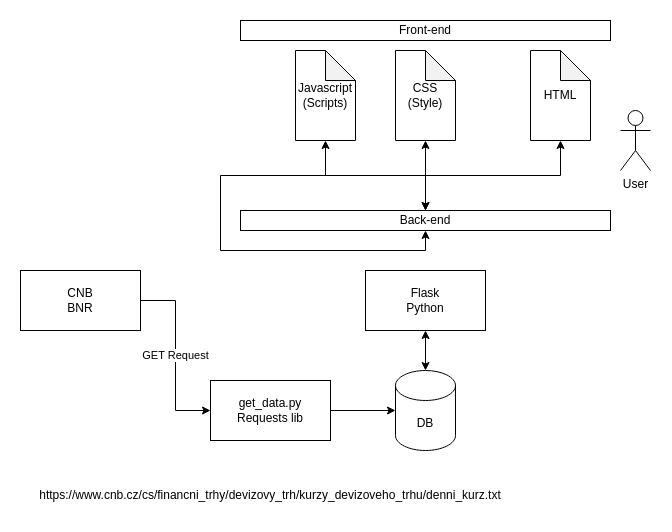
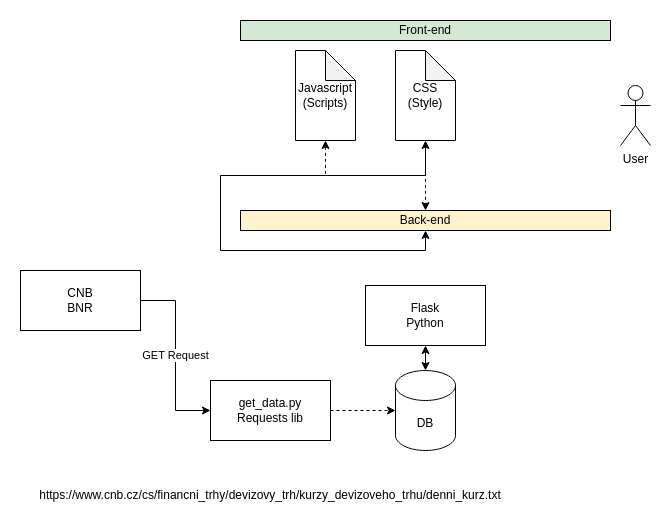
- <mxCell id="2" value="Front-end" style="rounded=0;whiteSpace=wrap;html=1;" vertex="1" parent="1"><mxGeometry x="240" y="20" width="370" height="20" as="geometry" /></mxCell>
+ <mxCell id="2" value="Front-end" style="rounded=0;whiteSpace=wrap;html=1;fillColor=#d5e8d4;" vertex="1" parent="1"><mxGeometry x="240" y="20" width="370" height="20" as="geometry" /></mxCell>
- <mxCell id="5" value="HTML" style="shape=note;whiteSpace=wrap;html=1;backgroundOutline=1;darkOpacity=0.05;" vertex="1" parent="1"><mxGeometry x="530" y="50" width="60" height="90" as="geometry" /></mxCell>
- <mxCell id="3" value="User" style="shape=umlActor;verticalLabelPosition=bottom;verticalAlign=top;html=1;outlineConnect=0;" vertex="1" parent="1"><mxGeometry x="620" y="110" width="30" height="60" as="geometry" /></mxCell>
+ <mxCell id="3" value="User" style="shape=umlActor;verticalLabelPosition=bottom;verticalAlign=top;html=1;outlineConnect=0;" vertex="1" parent="1"><mxGeometry x="620" y="85" width="30" height="60" as="geometry" /></mxCell>
- <mxCell id="7" style="edgeStyle=orthogonalEdgeStyle;rounded=0;orthogonalLoop=1;jettySize=auto;html=1;entryX=0.5;entryY=0;entryDx=0;entryDy=0;startArrow=classic;startFill=1;" edge="1" parent="1" source="8" target="10"><mxGeometry relative="1" as="geometry" /></mxCell>
+ <mxCell id="7" style="edgeStyle=orthogonalEdgeStyle;rounded=0;orthogonalLoop=1;jettySize=auto;html=1;entryX=0.5;entryY=0;entryDx=0;entryDy=0;startArrow=classic;startFill=1;dashed=1;" edge="1" parent="1" source="8" target="10"><mxGeometry relative="1" as="geometry" /></mxCell>
- <mxCell id="4" style="edgeStyle=orthogonalEdgeStyle;rounded=0;orthogonalLoop=1;jettySize=auto;html=1;exitX=0.5;exitY=1;exitDx=0;exitDy=0;exitPerimeter=0;entryX=0.5;entryY=0;entryDx=0;entryDy=0;startArrow=classic;startFill=1;" edge="1" parent="1" source="5" target="10"><mxGeometry relative="1" as="geometry" /></mxCell>
- <mxCell id="10" value="Back-end" style="rounded=0;whiteSpace=wrap;html=1;" vertex="1" parent="1"><mxGeometry x="240" y="210" width="370" height="20" as="geometry" /></mxCell>
+ <mxCell id="10" value="Back-end" style="rounded=0;whiteSpace=wrap;html=1;fillColor=#fff2cc;" vertex="1" parent="1"><mxGeometry x="240" y="210" width="370" height="20" as="geometry" /></mxCell>
- <mxCell id="11" value="Flask&lt;br&gt;Python" style="rounded=0;whiteSpace=wrap;html=1;" vertex="1" parent="1"><mxGeometry x="365" y="270" width="120" height="60" as="geometry" /></mxCell>
+ <mxCell id="11" value="Flask&lt;br&gt;Python" style="rounded=0;whiteSpace=wrap;html=1;" vertex="1" parent="1"><mxGeometry x="365" y="285" width="120" height="60" as="geometry" /></mxCell>
- <mxCell id="17" style="edgeStyle=orthogonalEdgeStyle;rounded=0;orthogonalLoop=1;jettySize=auto;html=1;exitX=1;exitY=0.5;exitDx=0;exitDy=0;entryX=0;entryY=0.5;entryDx=0;entryDy=0;entryPerimeter=0;" edge="1" parent="1" source="16" target="13"><mxGeometry relative="1" as="geometry" /></mxCell>
+ <mxCell id="17" style="edgeStyle=orthogonalEdgeStyle;rounded=0;orthogonalLoop=1;jettySize=auto;html=1;exitX=1;exitY=0.5;exitDx=0;exitDy=0;entryX=0;entryY=0.5;entryDx=0;entryDy=0;entryPerimeter=0;dashed=1;" edge="1" parent="1" source="16" target="13"><mxGeometry relative="1" as="geometry" /></mxCell>
